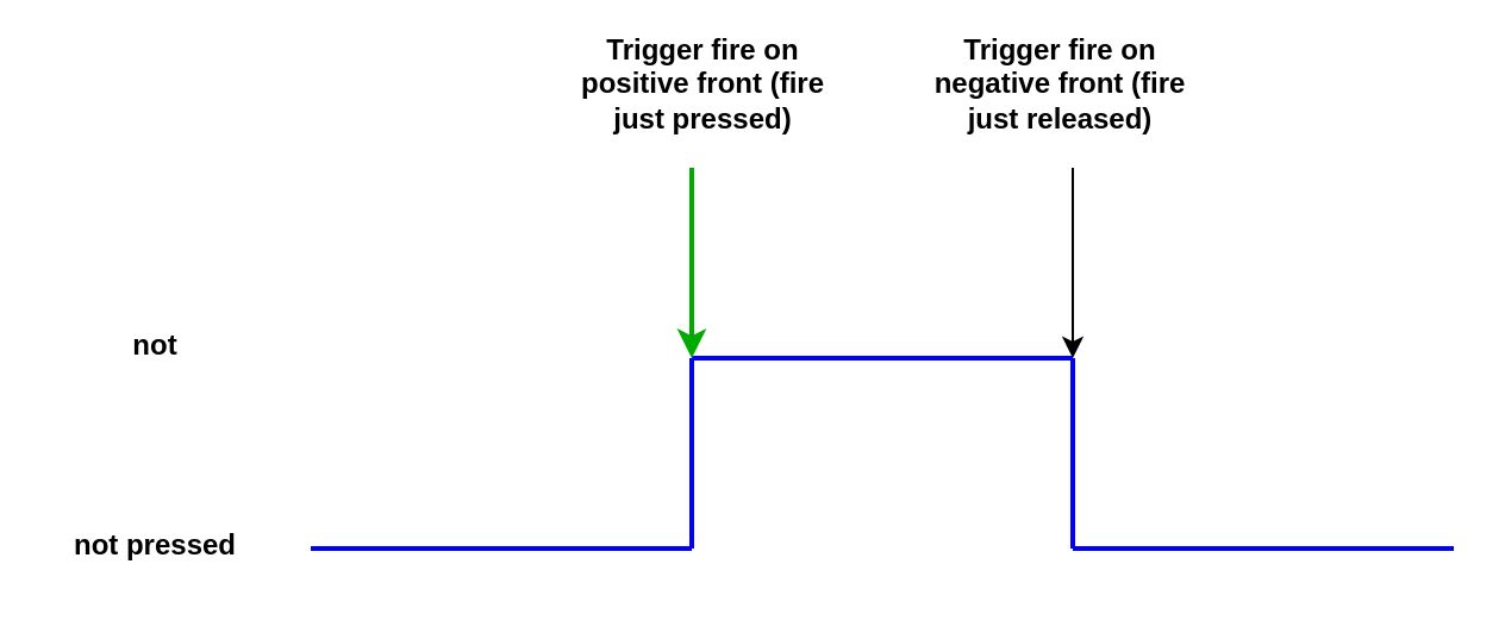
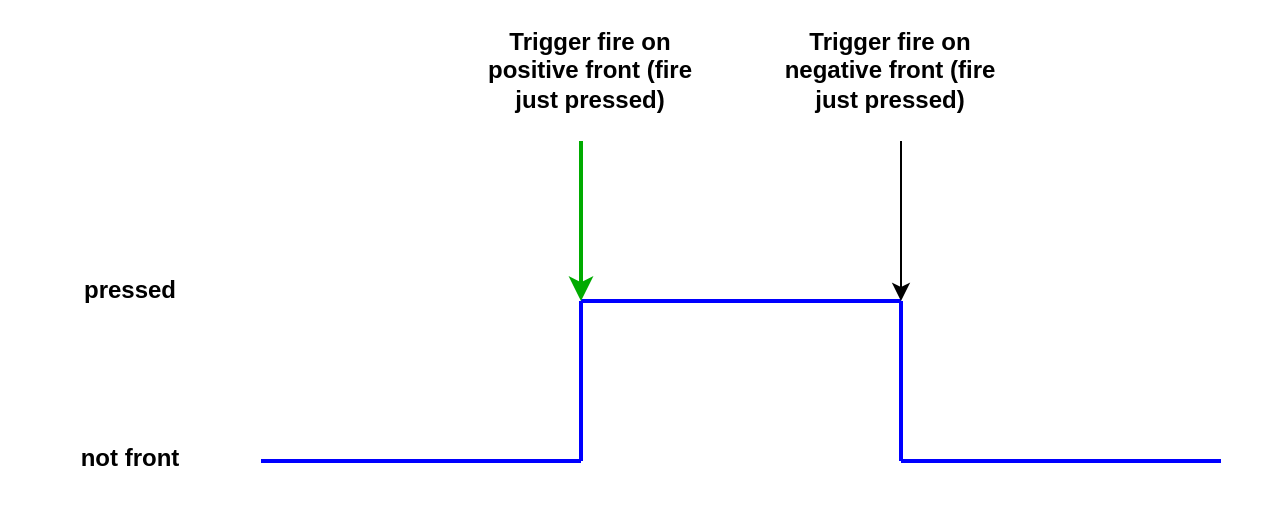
- <mxCell id="12" value="&lt;b&gt;Trigger fire on negative front (fire just released)&lt;/b&gt;" style="text;html=1;align=center;verticalAlign=middle;whiteSpace=wrap;rounded=0;" vertex="1" parent="1"><mxGeometry x="390" y="20" width="110" height="30" as="geometry" /></mxCell>
+ <mxCell id="12" value="&lt;b&gt;Trigger fire on negative front (fire just pressed)&lt;/b&gt;" style="text;html=1;align=center;verticalAlign=middle;whiteSpace=wrap;rounded=0;" vertex="1" parent="1"><mxGeometry x="390" y="20" width="110" height="30" as="geometry" /></mxCell>
- <mxCell id="8" value="&lt;b&gt;not&lt;/b&gt;" style="text;html=1;align=center;verticalAlign=middle;whiteSpace=wrap;rounded=0;" vertex="1" parent="1"><mxGeometry x="20" y="130" width="90" height="30" as="geometry" /></mxCell>
+ <mxCell id="8" value="&lt;b&gt;pressed&lt;/b&gt;" style="text;html=1;align=center;verticalAlign=middle;whiteSpace=wrap;rounded=0;" vertex="1" parent="1"><mxGeometry x="20" y="130" width="90" height="30" as="geometry" /></mxCell>
- <mxCell id="7" value="&lt;b&gt;not pressed&lt;/b&gt;" style="text;html=1;align=center;verticalAlign=middle;whiteSpace=wrap;rounded=0;" vertex="1" parent="1"><mxGeometry x="20" y="214" width="90" height="30" as="geometry" /></mxCell>
+ <mxCell id="7" value="&lt;b&gt;not front&lt;/b&gt;" style="text;html=1;align=center;verticalAlign=middle;whiteSpace=wrap;rounded=0;" vertex="1" parent="1"><mxGeometry x="20" y="214" width="90" height="30" as="geometry" /></mxCell>
